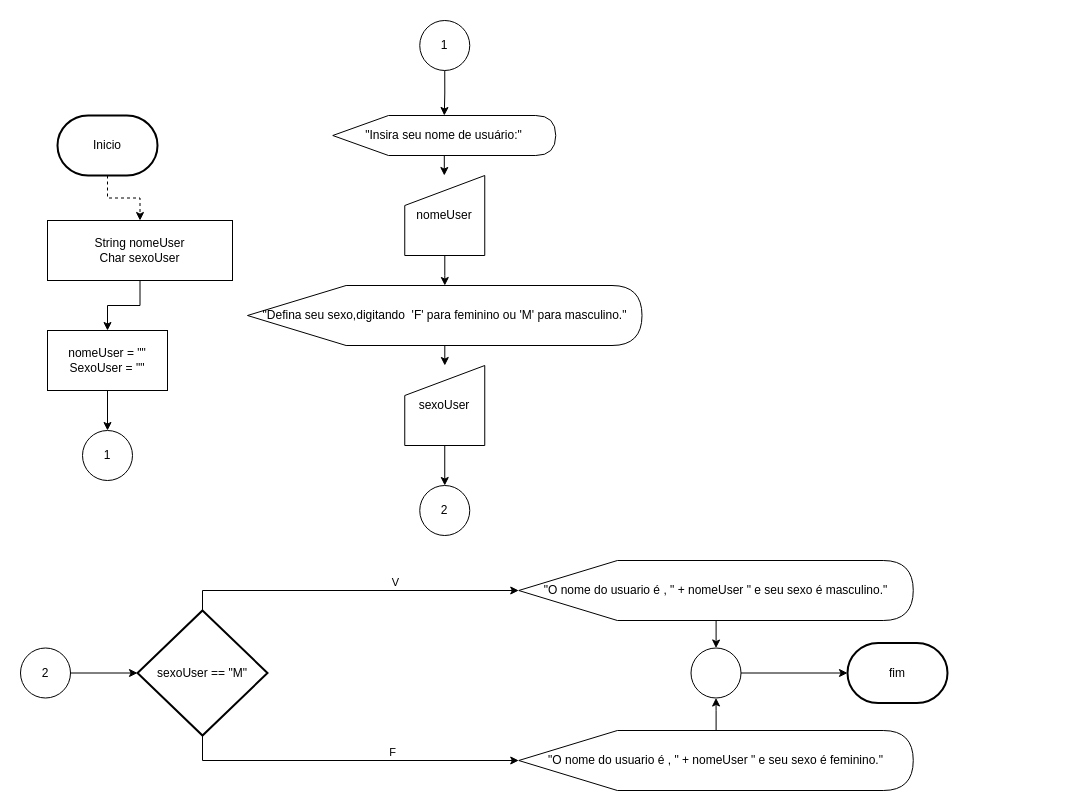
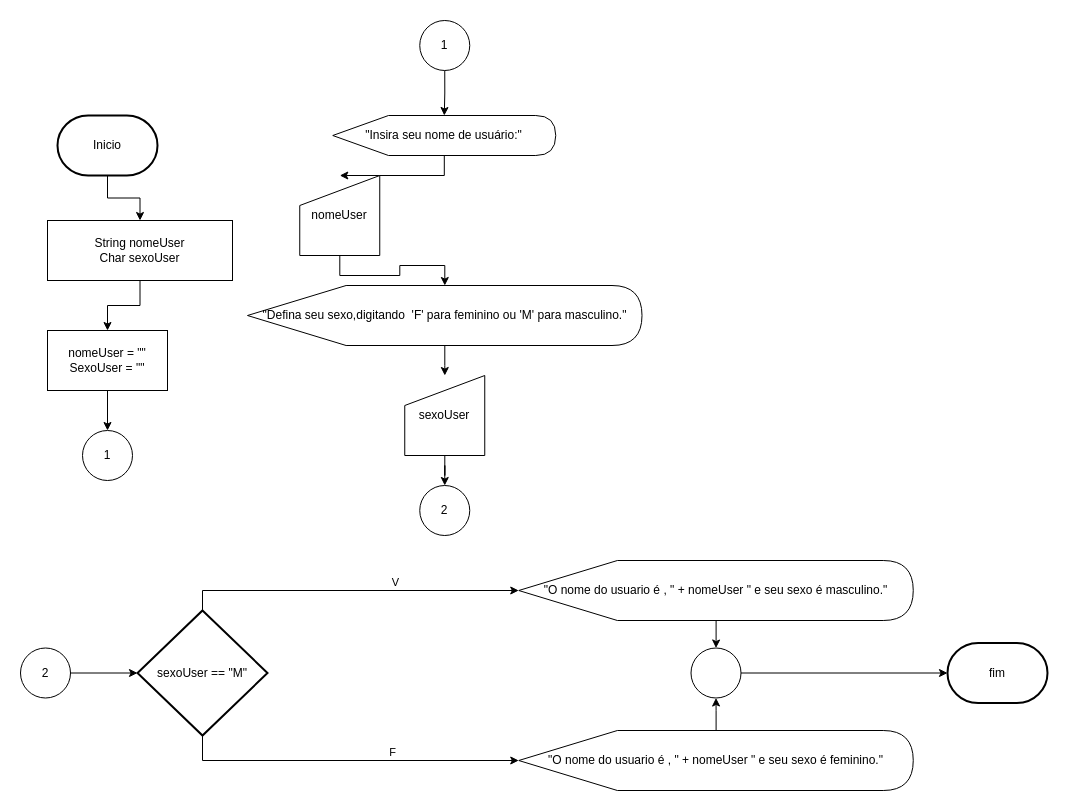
- <mxCell id="2" value="" style="edgeStyle=orthogonalEdgeStyle;rounded=0;orthogonalLoop=1;jettySize=auto;html=1;dashed=1;" parent="1" source="3" target="5" edge="1"><mxGeometry relative="1" as="geometry" /></mxCell>
+ <mxCell id="2" value="" style="edgeStyle=orthogonalEdgeStyle;rounded=0;orthogonalLoop=1;jettySize=auto;html=1;" parent="1" source="3" target="5" edge="1"><mxGeometry relative="1" as="geometry" /></mxCell>
- <mxCell id="16" value="nomeUser" style="shape=manualInput;whiteSpace=wrap;html=1;" parent="1" vertex="1"><mxGeometry x="404.25" y="175" width="80" height="80" as="geometry" /></mxCell>
+ <mxCell id="16" value="nomeUser" style="shape=manualInput;whiteSpace=wrap;html=1;" parent="1" vertex="1"><mxGeometry x="299.25" y="175" width="80" height="80" as="geometry" /></mxCell>
- <mxCell id="18" value="sexoUser" style="shape=manualInput;whiteSpace=wrap;html=1;" parent="1" vertex="1"><mxGeometry x="404.25" y="365" width="80" height="80" as="geometry" /></mxCell>
+ <mxCell id="18" value="sexoUser" style="shape=manualInput;whiteSpace=wrap;html=1;" parent="1" vertex="1"><mxGeometry x="404.25" y="375" width="80" height="80" as="geometry" /></mxCell>
- <mxCell id="32" value="fim" style="strokeWidth=2;html=1;shape=mxgraph.flowchart.terminator;whiteSpace=wrap;" parent="1" vertex="1"><mxGeometry x="847" y="642.5" width="100" height="60" as="geometry" /></mxCell>
+ <mxCell id="32" value="fim" style="strokeWidth=2;html=1;shape=mxgraph.flowchart.terminator;whiteSpace=wrap;" parent="1" vertex="1"><mxGeometry x="947" y="642.5" width="100" height="60" as="geometry" /></mxCell>
